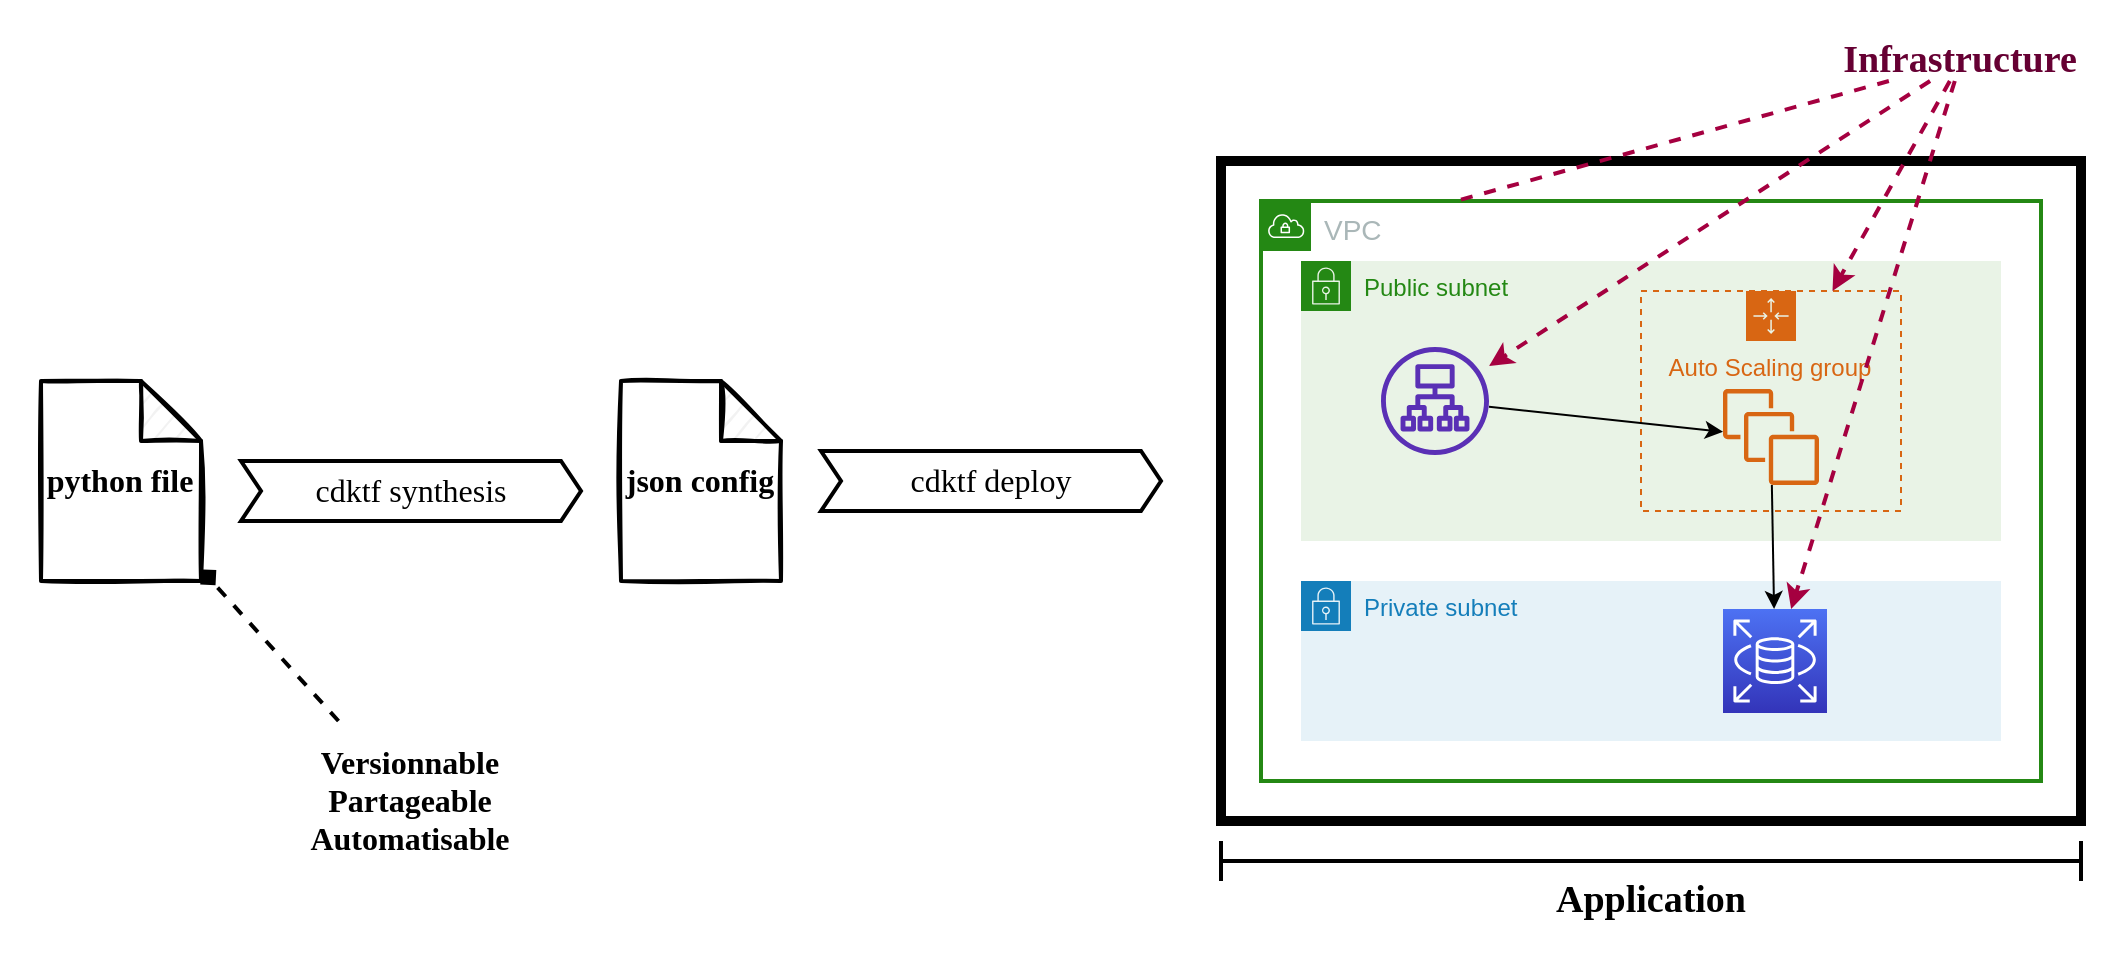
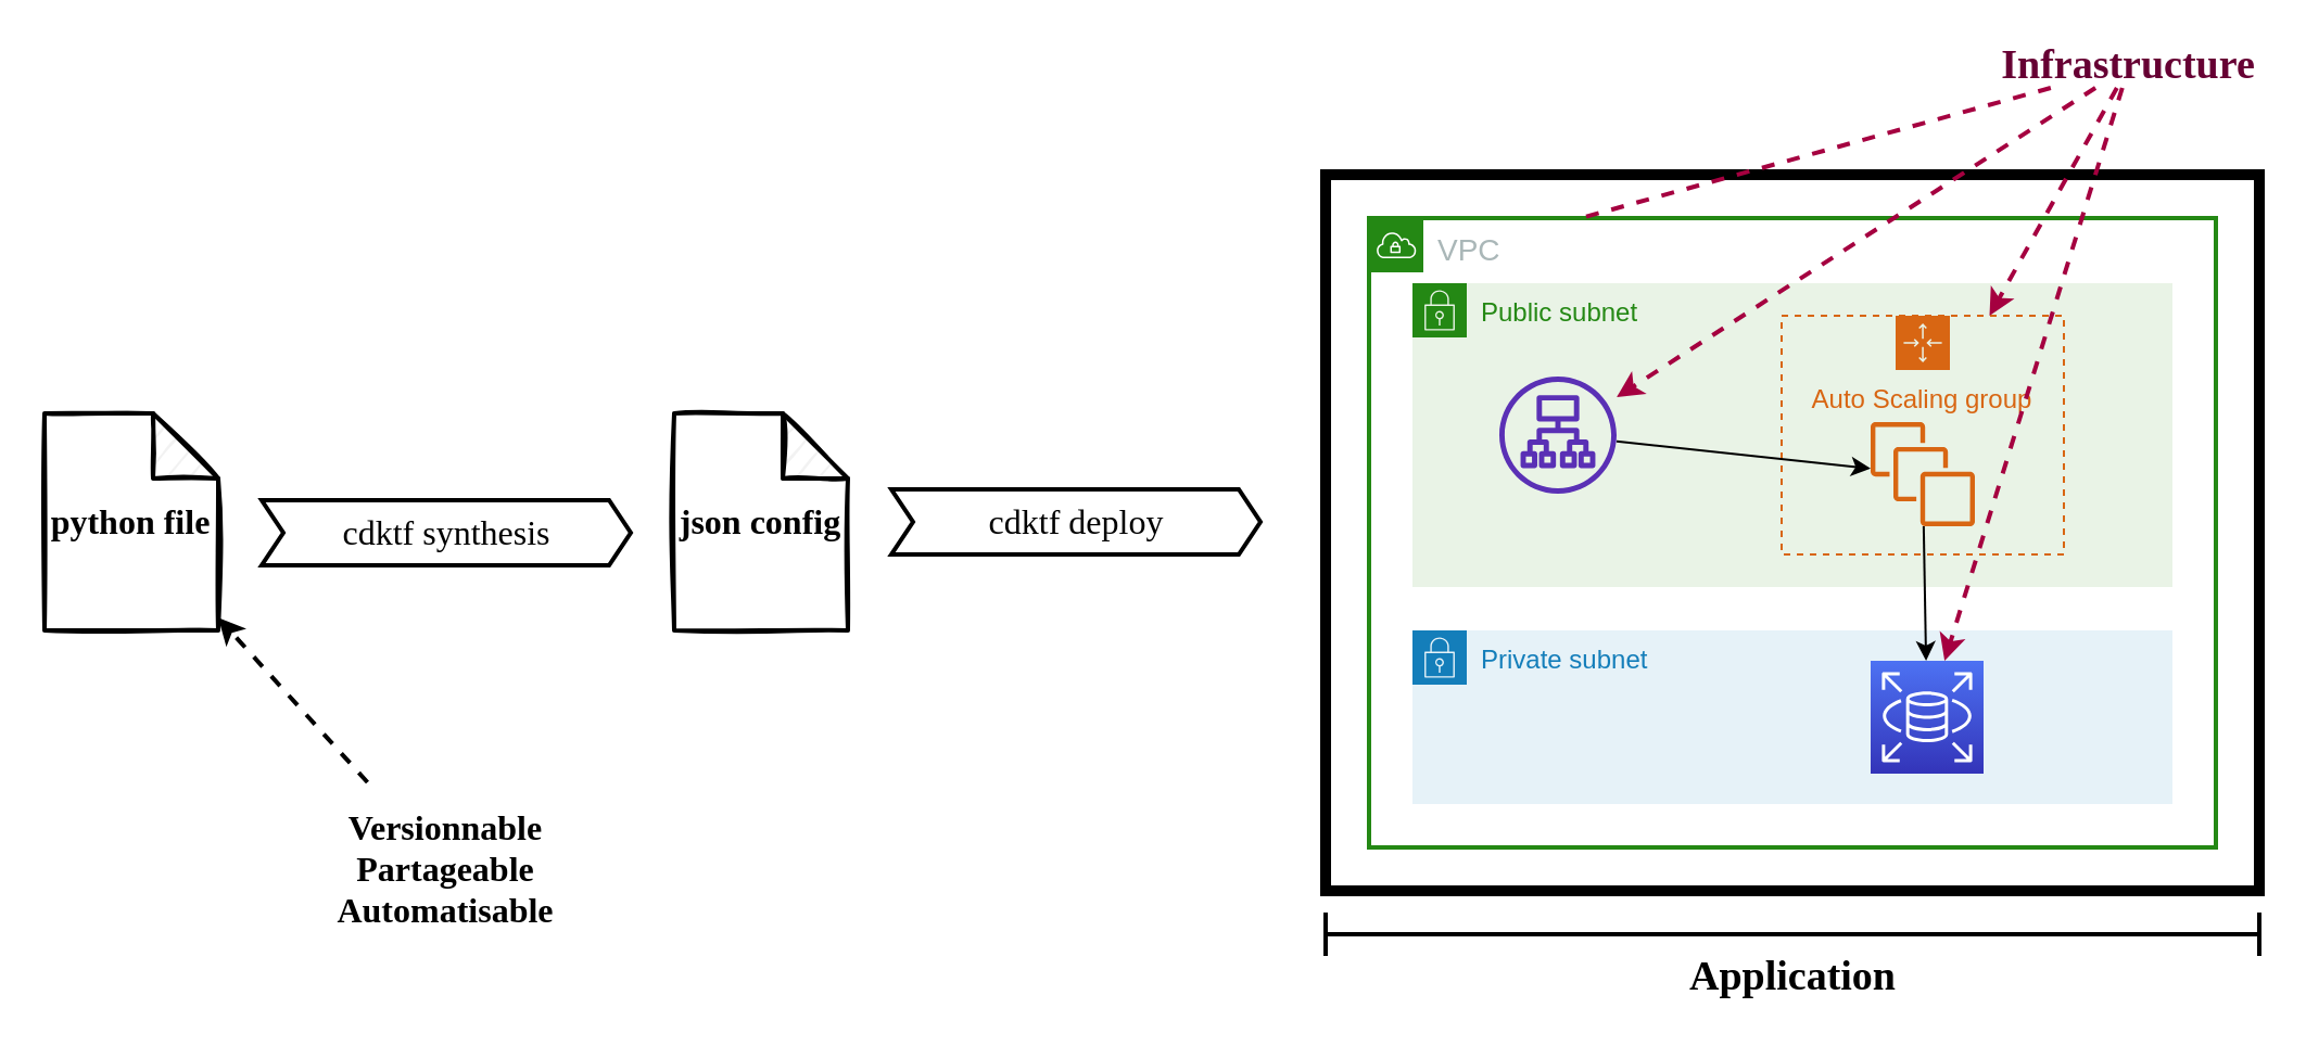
- <mxCell id="23" style="edgeStyle=none;rounded=0;orthogonalLoop=1;jettySize=auto;html=1;dashed=1;strokeWidth=2;fontFamily=Architects Daughter;fontSize=16;fontColor=#660033;endArrow=diamond;" edge="1" parent="1" source="24" target="22"><mxGeometry relative="1" as="geometry" /></mxCell>
+ <mxCell id="23" style="edgeStyle=none;rounded=0;orthogonalLoop=1;jettySize=auto;html=1;dashed=1;strokeWidth=2;fontFamily=Architects Daughter;fontSize=16;fontColor=#660033;" edge="1" parent="1" source="24" target="22"><mxGeometry relative="1" as="geometry" /></mxCell>
